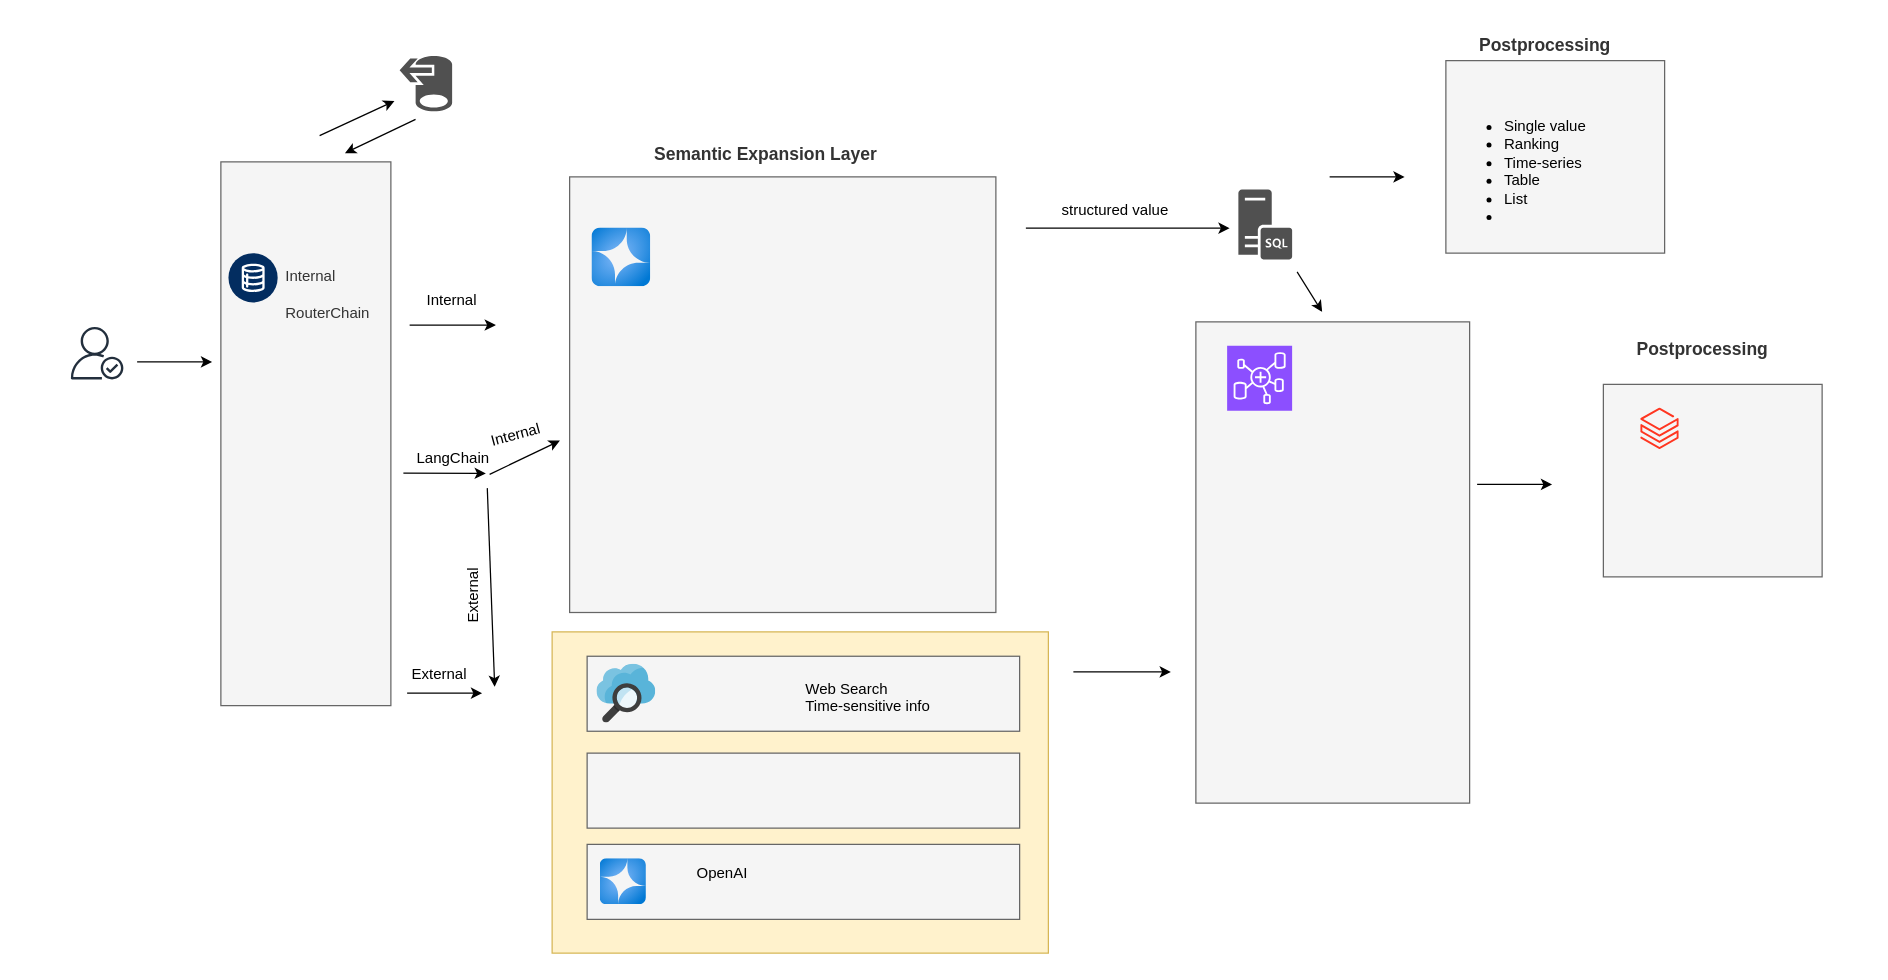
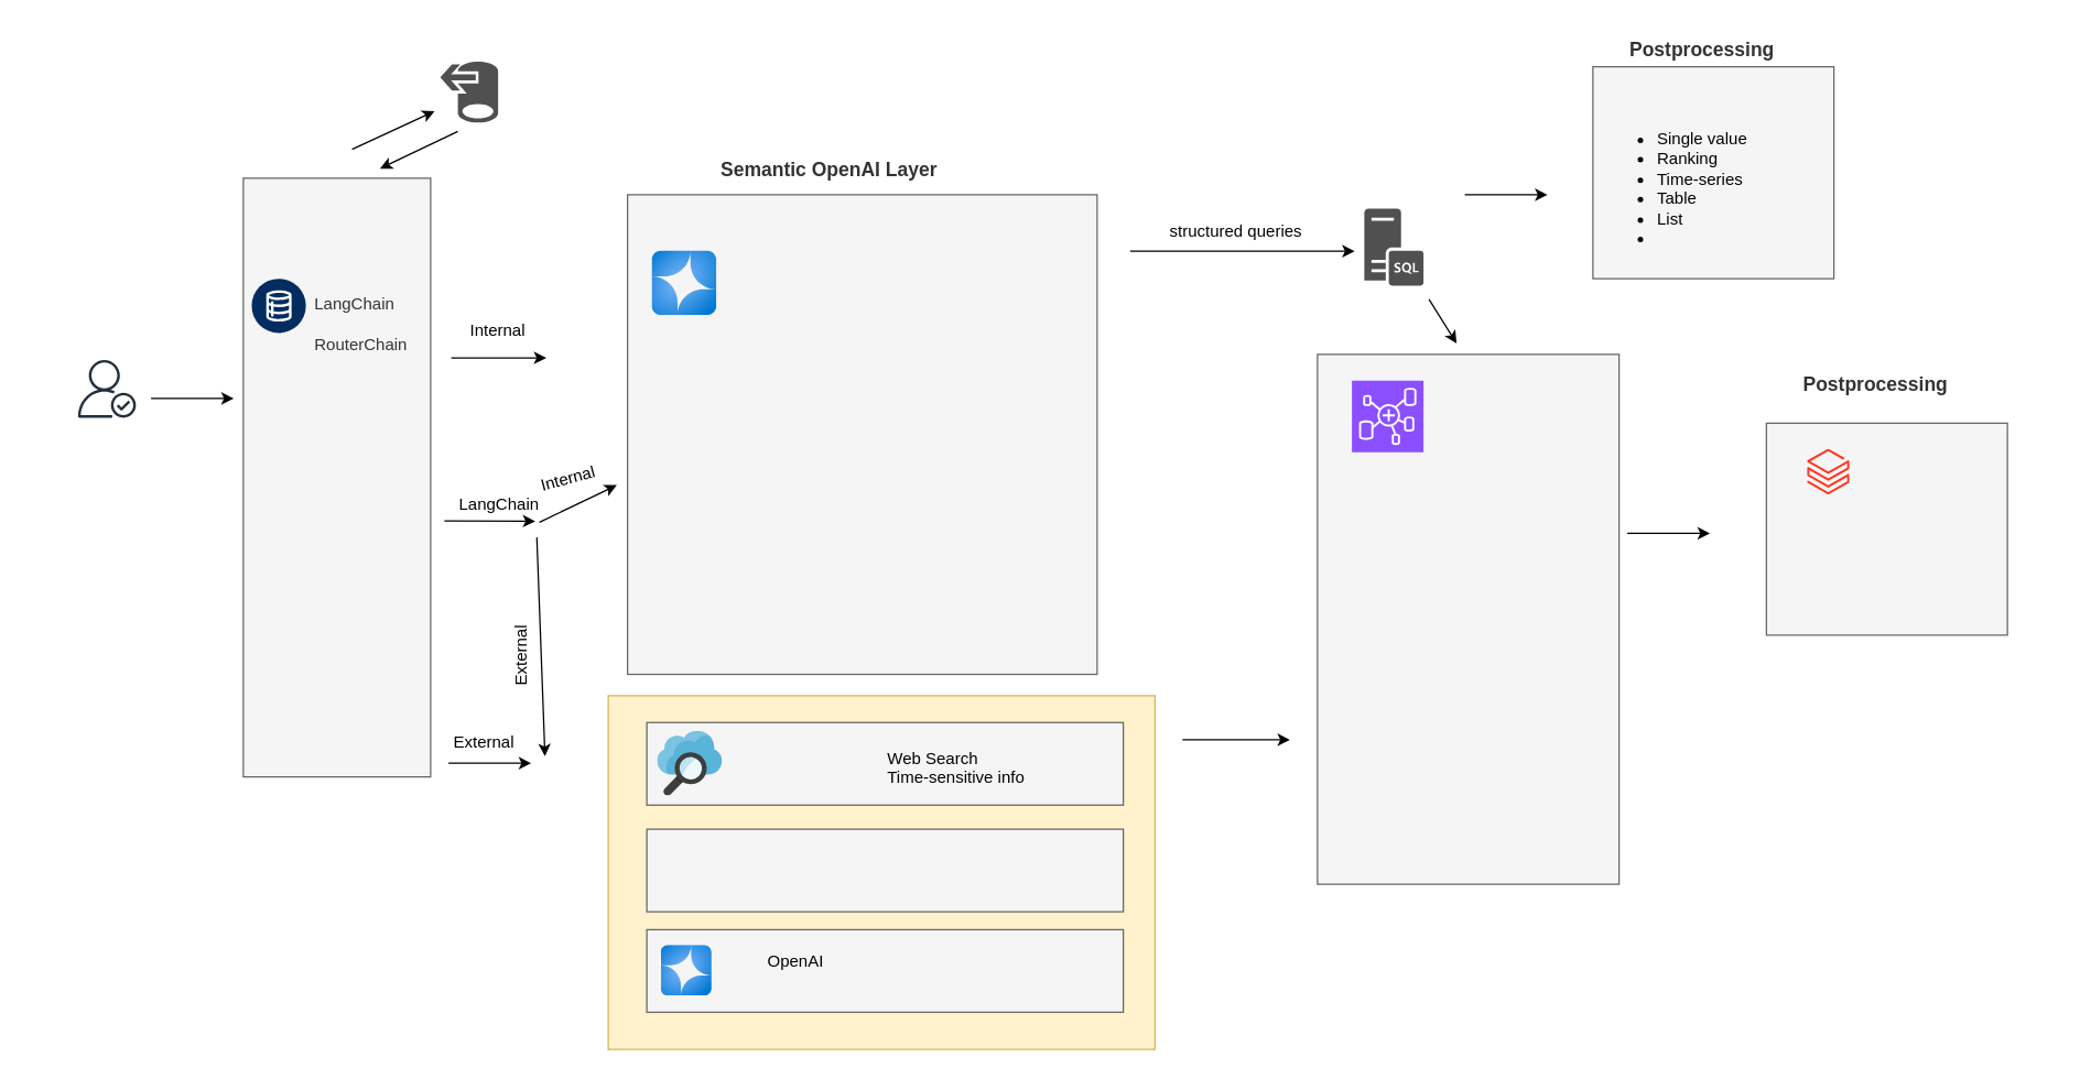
- <mxCell id="12" value="&lt;span style=&quot;forced-color-adjust: none; color: rgb(51, 51, 51); font-family: Helvetica; font-style: normal; font-variant-ligatures: normal; font-variant-caps: normal; letter-spacing: normal; orphans: 2; text-align: center; text-indent: 0px; text-transform: none; widows: 2; word-spacing: 0px; -webkit-text-stroke-width: 0px; white-space: normal; text-decoration-thickness: initial; text-decoration-style: initial; text-decoration-color: initial;&quot;&gt;&lt;b style=&quot;&quot;&gt;&lt;font style=&quot;font-size: 14px;&quot;&gt;Semantic Expansion Layer&lt;/font&gt;&lt;/b&gt;&lt;/span&gt;" style="text;whiteSpace=wrap;html=1;" vertex="1" parent="1"><mxGeometry x="520.997" y="107.999" width="181" height="36" as="geometry" /></mxCell>
+ <mxCell id="12" value="&lt;span style=&quot;forced-color-adjust: none; color: rgb(51, 51, 51); font-family: Helvetica; font-style: normal; font-variant-ligatures: normal; font-variant-caps: normal; letter-spacing: normal; orphans: 2; text-align: center; text-indent: 0px; text-transform: none; widows: 2; word-spacing: 0px; -webkit-text-stroke-width: 0px; white-space: normal; text-decoration-thickness: initial; text-decoration-style: initial; text-decoration-color: initial;&quot;&gt;&lt;b style=&quot;&quot;&gt;&lt;font style=&quot;font-size: 14px;&quot;&gt;Semantic OpenAI Layer&lt;/font&gt;&lt;/b&gt;&lt;/span&gt;" style="text;whiteSpace=wrap;html=1;" vertex="1" parent="1"><mxGeometry x="520.997" y="107.999" width="181" height="36" as="geometry" /></mxCell>
- <mxCell id="18" value="structured value" style="text;whiteSpace=wrap;html=1;" vertex="1" parent="1"><mxGeometry x="847" y="154" width="162" height="35" as="geometry" /></mxCell>
+ <mxCell id="18" value="structured queries" style="text;whiteSpace=wrap;html=1;" vertex="1" parent="1"><mxGeometry x="847" y="154" width="162" height="35" as="geometry" /></mxCell>
- <mxCell id="32" value="&lt;span style=&quot;color: rgb(51, 51, 51); text-align: center;&quot;&gt;Internal&lt;/span&gt;&lt;div&gt;&lt;span style=&quot;color: rgb(51, 51, 51); text-align: center;&quot;&gt;&lt;br&gt;&lt;/span&gt;&lt;/div&gt;&lt;div&gt;&lt;span style=&quot;color: rgb(51, 51, 51); text-align: center;&quot;&gt;RouterChain&lt;/span&gt;&lt;/div&gt;" style="text;whiteSpace=wrap;html=1;" vertex="1" parent="1"><mxGeometry x="226" y="207" width="155" height="56" as="geometry" /></mxCell>
+ <mxCell id="32" value="&lt;span style=&quot;color: rgb(51, 51, 51); text-align: center;&quot;&gt;LangChain&lt;/span&gt;&lt;div&gt;&lt;span style=&quot;color: rgb(51, 51, 51); text-align: center;&quot;&gt;&lt;br&gt;&lt;/span&gt;&lt;/div&gt;&lt;div&gt;&lt;span style=&quot;color: rgb(51, 51, 51); text-align: center;&quot;&gt;RouterChain&lt;/span&gt;&lt;/div&gt;" style="text;whiteSpace=wrap;html=1;" vertex="1" parent="1"><mxGeometry x="226" y="207" width="155" height="56" as="geometry" /></mxCell>
